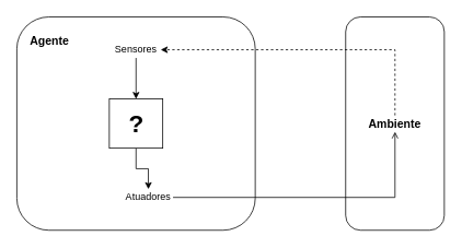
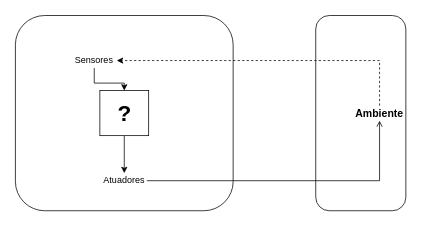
- <mxCell id="4" value="&lt;b&gt;&lt;font style=&quot;font-size: 14px&quot;&gt;Agente&lt;/font&gt;&lt;/b&gt;" style="text;html=1;strokeColor=none;fillColor=none;align=center;verticalAlign=middle;whiteSpace=wrap;rounded=0;" vertex="1" parent="1"><mxGeometry x="30" y="40" width="60" height="20" as="geometry" /></mxCell>
- <mxCell id="8" value="Sensores" style="text;html=1;strokeColor=none;fillColor=none;align=center;verticalAlign=middle;whiteSpace=wrap;rounded=0;" vertex="1" parent="1"><mxGeometry x="135" y="50" width="60" height="20" as="geometry" /></mxCell>
+ <mxCell id="8" value="Sensores" style="text;html=1;strokeColor=none;fillColor=none;align=center;verticalAlign=middle;whiteSpace=wrap;rounded=0;" vertex="1" parent="1"><mxGeometry x="95" y="70" width="60" height="20" as="geometry" /></mxCell>
- <mxCell id="6" value="&lt;b&gt;&lt;font style=&quot;font-size: 14px&quot;&gt;Ambiente&lt;/font&gt;&lt;/b&gt;" style="text;html=1;strokeColor=none;fillColor=none;align=center;verticalAlign=middle;whiteSpace=wrap;rounded=0;" vertex="1" parent="1"><mxGeometry x="450" y="140" width="60" height="20" as="geometry" /></mxCell>
+ <mxCell id="6" value="&lt;b&gt;&lt;font style=&quot;font-size: 14px&quot;&gt;Ambiente&lt;/font&gt;&lt;/b&gt;" style="text;html=1;strokeColor=none;fillColor=none;align=center;verticalAlign=middle;whiteSpace=wrap;rounded=0;" vertex="1" parent="1"><mxGeometry x="475" y="140" width="60" height="20" as="geometry" /></mxCell>
- <mxCell id="10" value="Atuadores" style="text;html=1;strokeColor=none;fillColor=none;align=center;verticalAlign=middle;whiteSpace=wrap;rounded=0;" vertex="1" parent="1"><mxGeometry x="150" y="230" width="60" height="20" as="geometry" /></mxCell>
+ <mxCell id="10" value="Atuadores" style="text;html=1;strokeColor=none;fillColor=none;align=center;verticalAlign=middle;whiteSpace=wrap;rounded=0;" vertex="1" parent="1"><mxGeometry x="135" y="230" width="60" height="20" as="geometry" /></mxCell>
